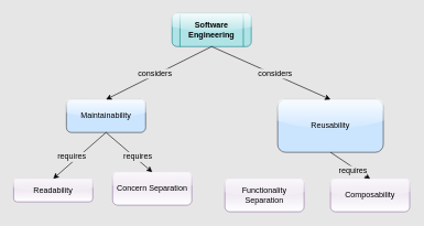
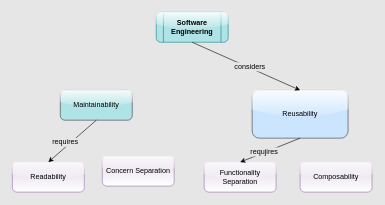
- <mxCell id="5" value="" style="endArrow=classic;html=1;entryX=0.5;entryY=0;entryDx=0;entryDy=0;exitX=0.5;exitY=1;exitDx=0;exitDy=0;" parent="1" source="2" target="3" edge="1"><mxGeometry width="50" height="50" relative="1" as="geometry"><mxPoint x="200" y="280" as="sourcePoint" /><mxPoint x="250" y="230" as="targetPoint" /></mxGeometry></mxCell>
- <mxCell id="6" value="considers" style="text;html=1;align=center;verticalAlign=middle;resizable=0;points=[];;labelBackgroundColor=#E6E6E6;" parent="5" vertex="1" connectable="0"><mxGeometry x="-0.116" y="-3" relative="1" as="geometry"><mxPoint x="-14.97" y="7.45" as="offset" /></mxGeometry></mxCell>
- <mxCell id="3" value="Maintainability" style="rounded=1;whiteSpace=wrap;html=1;fillColor=#cce5ff;strokeColor=#36393d;glass=1;" parent="1" vertex="1"><mxGeometry x="100" y="150" width="120" height="50" as="geometry" /></mxCell>
+ <mxCell id="3" value="Maintainability" style="rounded=1;whiteSpace=wrap;html=1;fillColor=#b0e3e6;strokeColor=#36393d;glass=1;" parent="1" vertex="1"><mxGeometry x="100" y="150" width="120" height="50" as="geometry" /></mxCell>
- <mxCell id="12" value="" style="endArrow=classic;html=1;entryX=0.5;entryY=0;entryDx=0;entryDy=0;exitX=0.5;exitY=1;exitDx=0;exitDy=0;" parent="1" source="3" target="11" edge="1"><mxGeometry width="50" height="50" relative="1" as="geometry"><mxPoint x="450" y="400" as="sourcePoint" /><mxPoint x="330" y="480" as="targetPoint" /></mxGeometry></mxCell>
- <mxCell id="13" value="requires" style="text;html=1;align=center;verticalAlign=middle;resizable=0;points=[];;labelBackgroundColor=#E6E6E6;" parent="12" vertex="1" connectable="0"><mxGeometry x="-0.116" y="-3" relative="1" as="geometry"><mxPoint x="18.82" y="7.45" as="offset" /></mxGeometry></mxCell>
+ <mxCell id="14" value="" style="endArrow=classic;html=1;entryX=0.5;entryY=0;entryDx=0;entryDy=0;exitX=0.5;exitY=1;exitDx=0;exitDy=0;" parent="1" source="4" target="9" edge="1"><mxGeometry width="50" height="50" relative="1" as="geometry"><mxPoint x="430" y="430" as="sourcePoint" /><mxPoint x="310" y="510" as="targetPoint" /></mxGeometry></mxCell>
+ <mxCell id="15" value="requjires" style="text;html=1;align=center;verticalAlign=middle;resizable=0;points=[];;labelBackgroundColor=#E6E6E6;" parent="14" vertex="1" connectable="0"><mxGeometry x="-0.116" y="-3" relative="1" as="geometry"><mxPoint x="-14.97" y="7.45" as="offset" /></mxGeometry></mxCell>
- <mxCell id="16" value="" style="endArrow=classic;html=1;entryX=0.5;entryY=0;entryDx=0;entryDy=0;exitX=0.5;exitY=1;exitDx=0;exitDy=0;" parent="1" source="4" target="10" edge="1"><mxGeometry width="50" height="50" relative="1" as="geometry"><mxPoint x="560" y="420" as="sourcePoint" /><mxPoint x="440" y="500" as="targetPoint" /></mxGeometry></mxCell>
- <mxCell id="17" value="requires" style="text;html=1;align=center;verticalAlign=middle;resizable=0;points=[];;labelBackgroundColor=#E6E6E6;" parent="16" vertex="1" connectable="0"><mxGeometry x="-0.116" y="-3" relative="1" as="geometry"><mxPoint x="8.82" y="7.45" as="offset" /></mxGeometry></mxCell>
- <mxCell id="18" value="Readability" style="rounded=1;whiteSpace=wrap;html=1;fillColor=#e1d5e7;strokeColor=#9673a6;gradientColor=#ffffff;glass=1;" parent="1" vertex="1"><mxGeometry x="20" y="270" width="120" height="35" as="geometry" /></mxCell>
+ <mxCell id="18" value="Readability" style="rounded=1;whiteSpace=wrap;html=1;fillColor=#e1d5e7;strokeColor=#9673a6;gradientColor=#ffffff;glass=1;" parent="1" vertex="1"><mxGeometry x="20" y="270" width="120" height="50" as="geometry" /></mxCell>
